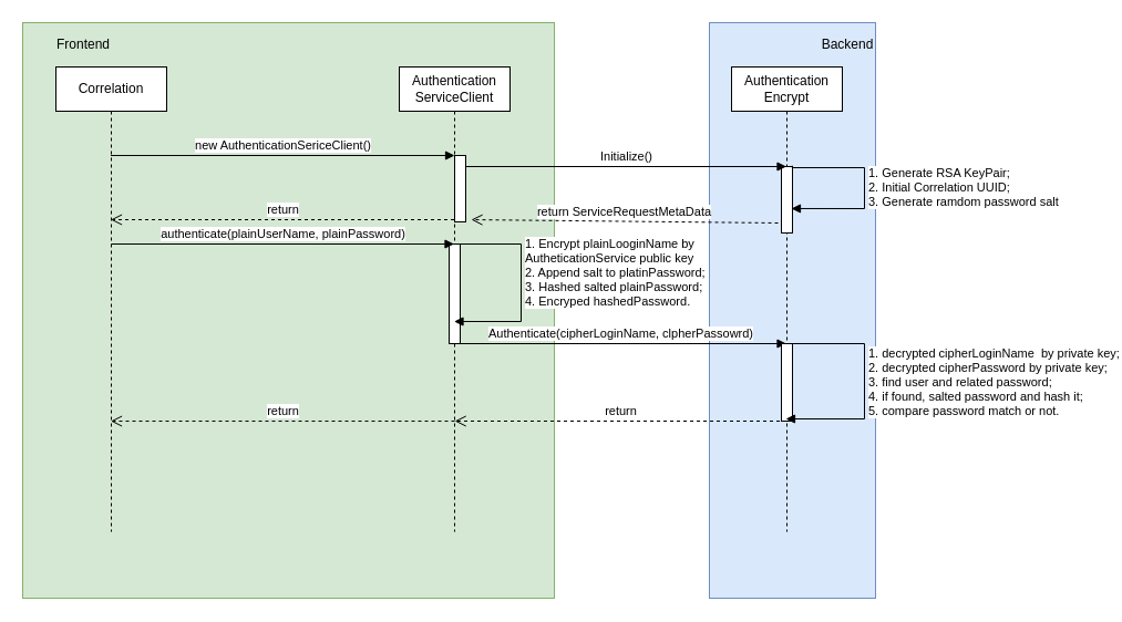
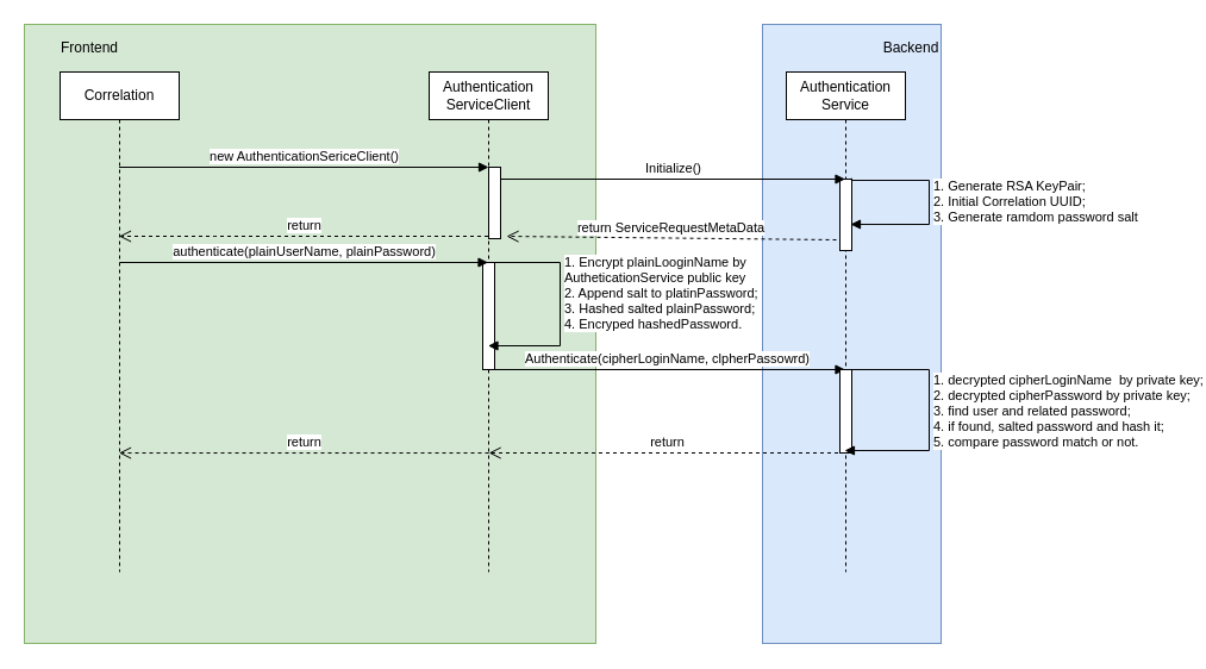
- <mxCell id="9" value="Authentication&lt;br&gt;Encrypt" style="shape=umlLifeline;perimeter=lifelinePerimeter;whiteSpace=wrap;html=1;container=1;collapsible=0;recursiveResize=0;outlineConnect=0;" parent="1" vertex="1"><mxGeometry x="660" y="60" width="100" height="420" as="geometry" /></mxCell>
+ <mxCell id="9" value="Authentication&lt;br&gt;Service" style="shape=umlLifeline;perimeter=lifelinePerimeter;whiteSpace=wrap;html=1;container=1;collapsible=0;recursiveResize=0;outlineConnect=0;" parent="1" vertex="1"><mxGeometry x="660" y="60" width="100" height="420" as="geometry" /></mxCell>
